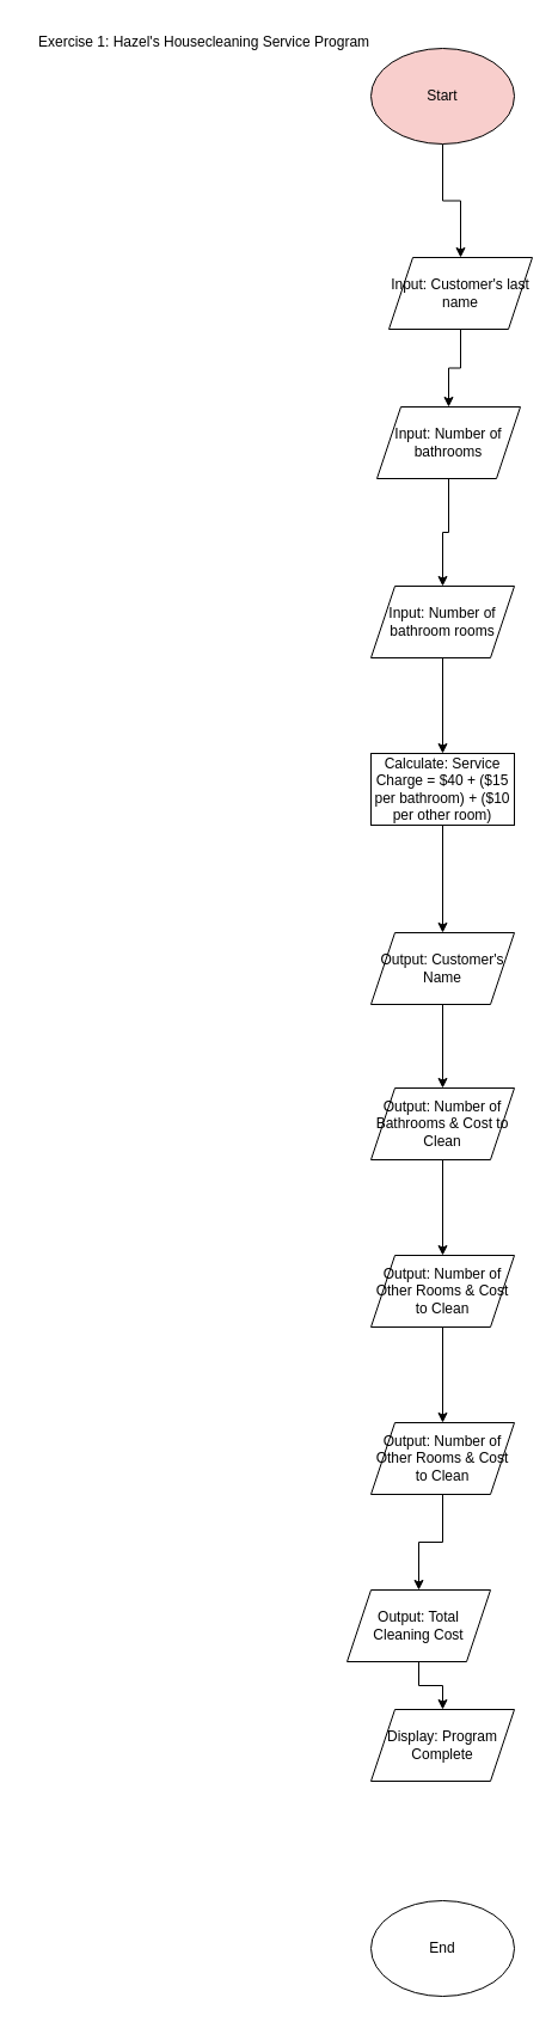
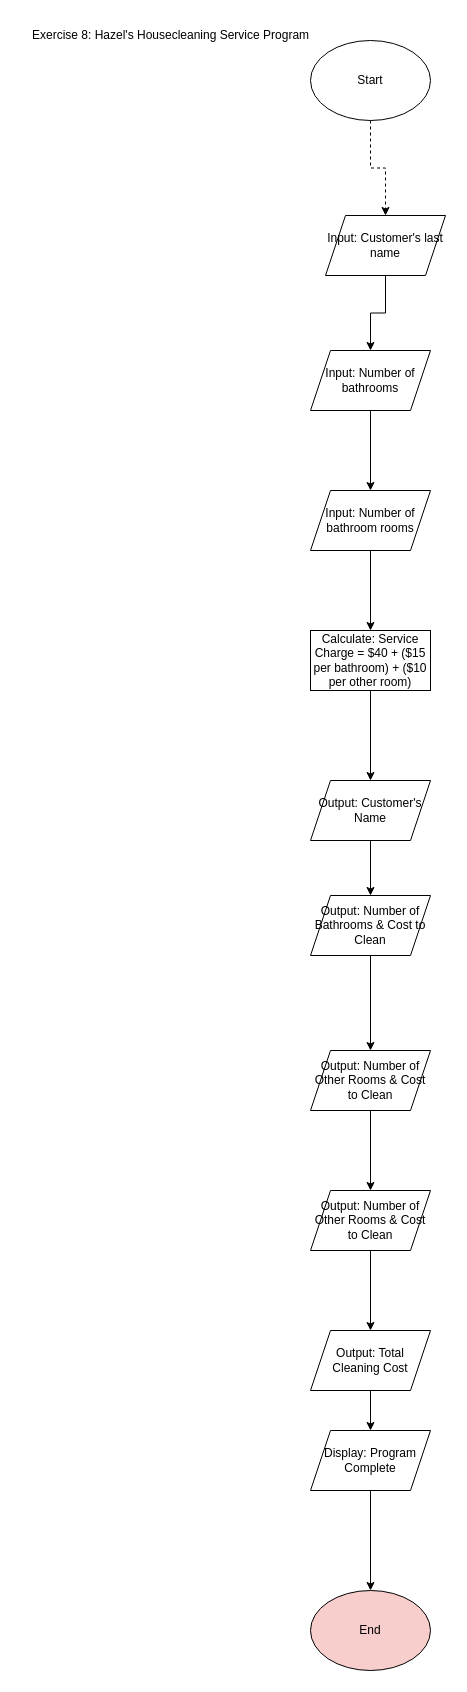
- <mxCell id="25" value="Exercise 1: Hazel's Housecleaning Service Program" style="text;html=1;align=center;verticalAlign=middle;resizable=0;points=[];autosize=1;strokeColor=none;fillColor=none;" vertex="1" parent="1"><mxGeometry y="20" width="300" height="30" as="geometry" x="20" /></mxCell>
+ <mxCell id="25" value="Exercise 8: Hazel's Housecleaning Service Program" style="text;html=1;align=center;verticalAlign=middle;resizable=0;points=[];autosize=1;strokeColor=none;fillColor=none;" vertex="1" parent="1"><mxGeometry y="20" width="300" height="30" as="geometry" x="20" /></mxCell>
- <mxCell id="3" value="Start" style="ellipse;whiteSpace=wrap;html=1;fillColor=#f8cecc;" vertex="1" parent="1"><mxGeometry x="310" y="40" width="120" height="80" as="geometry" /></mxCell>
+ <mxCell id="3" value="Start" style="ellipse;whiteSpace=wrap;html=1;" vertex="1" parent="1"><mxGeometry x="310" y="40" width="120" height="80" as="geometry" /></mxCell>
- <mxCell id="2" value="" style="edgeStyle=orthogonalEdgeStyle;rounded=0;orthogonalLoop=1;jettySize=auto;html=1;" edge="1" parent="1" source="3" target="5"><mxGeometry relative="1" as="geometry" /></mxCell>
+ <mxCell id="2" value="" style="edgeStyle=orthogonalEdgeStyle;rounded=0;orthogonalLoop=1;jettySize=auto;html=1;dashed=1;" edge="1" parent="1" source="3" target="5"><mxGeometry relative="1" as="geometry" /></mxCell>
- <mxCell id="7" value="Input: Number of bathrooms" style="shape=parallelogram;perimeter=parallelogramPerimeter;whiteSpace=wrap;html=1;fixedSize=1;" vertex="1" parent="1"><mxGeometry x="315" y="340" width="120" height="60" as="geometry" /></mxCell>
+ <mxCell id="7" value="Input: Number of bathrooms" style="shape=parallelogram;perimeter=parallelogramPerimeter;whiteSpace=wrap;html=1;fixedSize=1;" vertex="1" parent="1"><mxGeometry x="310" y="350" width="120" height="60" as="geometry" /></mxCell>
- <mxCell id="15" value="Output: Number of Bathrooms &amp;amp; Cost to Clean" style="shape=parallelogram;perimeter=parallelogramPerimeter;whiteSpace=wrap;html=1;fixedSize=1;" vertex="1" parent="1"><mxGeometry x="310" y="910" width="120" height="60" as="geometry" /></mxCell>
+ <mxCell id="15" value="Output: Number of Bathrooms &amp;amp; Cost to Clean" style="shape=parallelogram;perimeter=parallelogramPerimeter;whiteSpace=wrap;html=1;fixedSize=1;" vertex="1" parent="1"><mxGeometry x="310" y="895" width="120" height="60" as="geometry" /></mxCell>
- <mxCell id="21" value="Output: Total Cleaning Cost" style="shape=parallelogram;perimeter=parallelogramPerimeter;whiteSpace=wrap;html=1;fixedSize=1;" vertex="1" parent="1"><mxGeometry x="290" y="1330" width="120" height="60" as="geometry" /></mxCell>
+ <mxCell id="21" value="Output: Total Cleaning Cost" style="shape=parallelogram;perimeter=parallelogramPerimeter;whiteSpace=wrap;html=1;fixedSize=1;" vertex="1" parent="1"><mxGeometry x="310" y="1330" width="120" height="60" as="geometry" /></mxCell>
+ <mxCell id="22" value="" style="edgeStyle=orthogonalEdgeStyle;rounded=0;orthogonalLoop=1;jettySize=auto;html=1;" edge="1" parent="1" source="23" target="24"><mxGeometry relative="1" as="geometry" /></mxCell>
- <mxCell id="24" value="End" style="ellipse;whiteSpace=wrap;html=1;" vertex="1" parent="1"><mxGeometry x="310" y="1590" width="120" height="80" as="geometry" /></mxCell>
+ <mxCell id="24" value="End" style="ellipse;whiteSpace=wrap;html=1;fillColor=#f8cecc;" vertex="1" parent="1"><mxGeometry x="310" y="1590" width="120" height="80" as="geometry" /></mxCell>
